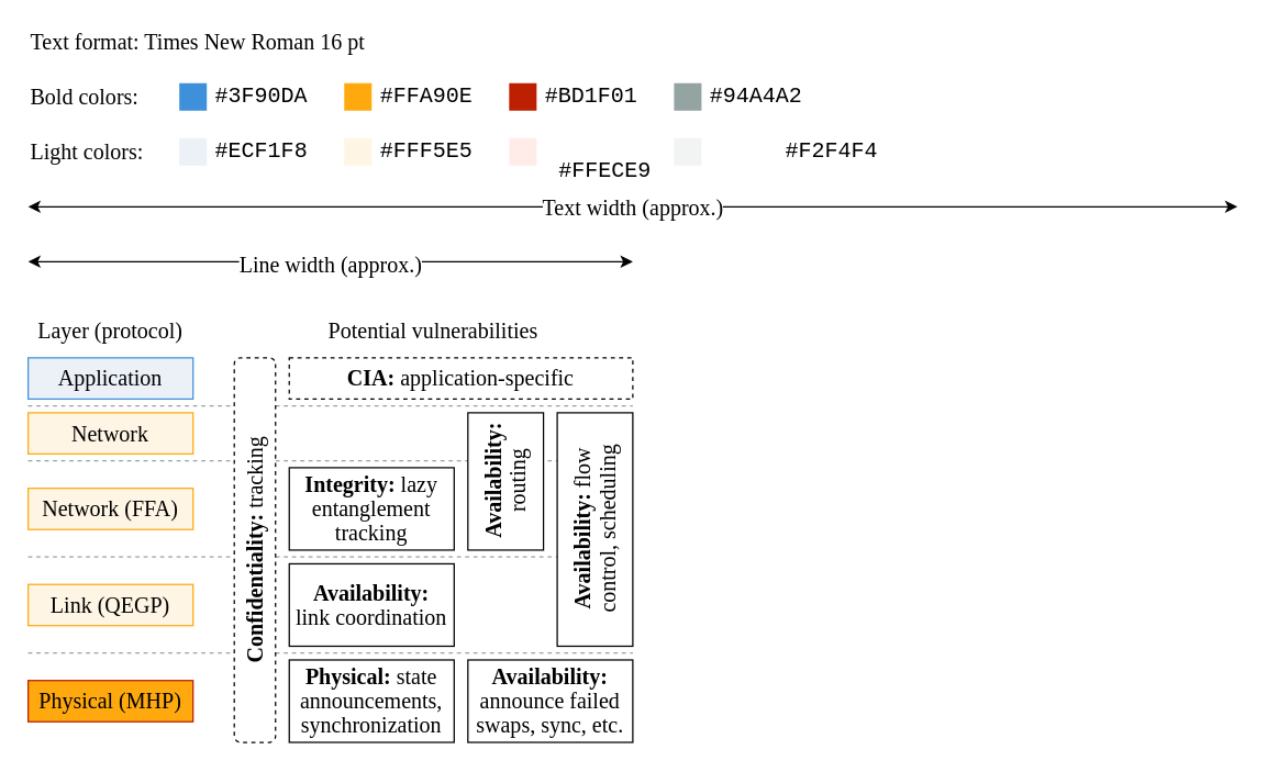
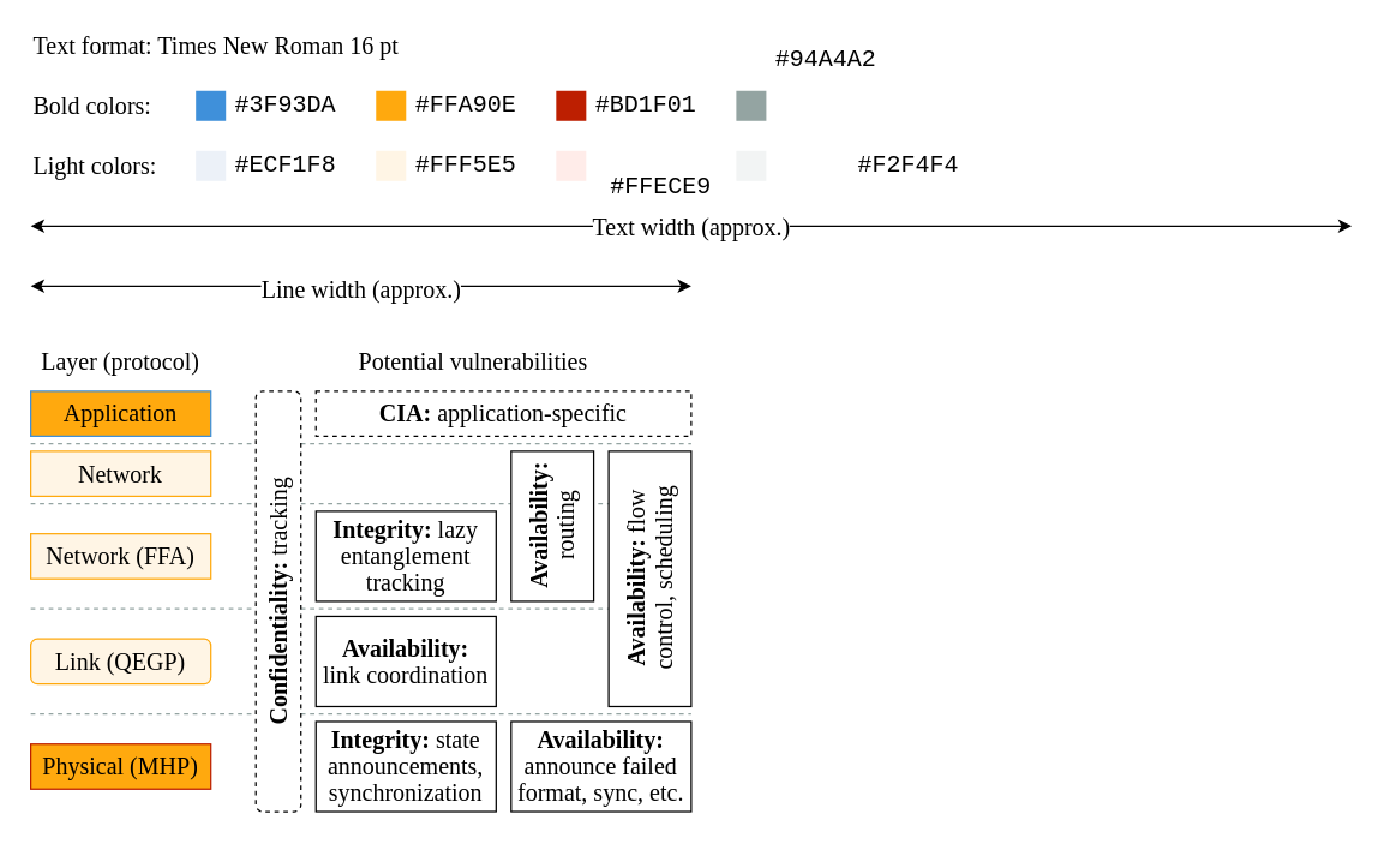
- <mxCell id="19" value="&lt;span style=&quot;text-align: left; font-size: 16px;&quot;&gt;#3F90DA&lt;/span&gt;" style="text;html=1;strokeColor=none;fillColor=none;align=center;verticalAlign=middle;whiteSpace=wrap;rounded=0;fontFamily=Courier New;fontSize=16;" parent="1" vertex="1"><mxGeometry x="150" y="60" width="80" height="20" as="geometry" /></mxCell>
+ <mxCell id="19" value="&lt;span style=&quot;text-align: left; font-size: 16px;&quot;&gt;#3F93DA&lt;/span&gt;" style="text;html=1;strokeColor=none;fillColor=none;align=center;verticalAlign=middle;whiteSpace=wrap;rounded=0;fontFamily=Courier New;fontSize=16;" parent="1" vertex="1"><mxGeometry x="150" y="60" width="80" height="20" as="geometry" /></mxCell>
- <mxCell id="16" value="&lt;span style=&quot;text-align: left; font-size: 16px;&quot;&gt;#94A4A2&lt;/span&gt;" style="text;html=1;strokeColor=none;fillColor=none;align=center;verticalAlign=middle;whiteSpace=wrap;rounded=0;fontFamily=Courier New;fontSize=16;" parent="1" vertex="1"><mxGeometry x="510" y="60" width="80" height="20" as="geometry" /></mxCell>
+ <mxCell id="16" value="&lt;span style=&quot;text-align: left; font-size: 16px;&quot;&gt;#94A4A2&lt;/span&gt;" style="text;html=1;strokeColor=none;fillColor=none;align=center;verticalAlign=middle;whiteSpace=wrap;rounded=0;fontFamily=Courier New;fontSize=16;" parent="1" vertex="1"><mxGeometry x="510" y="30" width="80" height="20" as="geometry" /></mxCell>
- <mxCell id="29" value="Application" style="rounded=0;whiteSpace=wrap;html=1;fontFamily=Times New Roman;fontSize=16;align=center;strokeColor=#3F90DA;fillColor=#ECF1F8;" parent="1" vertex="1"><mxGeometry x="20" y="260" width="120" height="30" as="geometry" /></mxCell>
+ <mxCell id="29" value="Application" style="rounded=0;whiteSpace=wrap;html=1;fontFamily=Times New Roman;fontSize=16;align=center;strokeColor=#3F90DA;fillColor=#ffa90e;" parent="1" vertex="1"><mxGeometry x="20" y="260" width="120" height="30" as="geometry" /></mxCell>
- <mxCell id="33" value="Link (QEGP)" style="rounded=0;whiteSpace=wrap;html=1;fontFamily=Times New Roman;fontSize=16;align=center;strokeColor=#FFA90E;fillColor=#FFF5E5;" parent="1" vertex="1"><mxGeometry x="20" y="425" width="120" height="30" as="geometry" /></mxCell>
+ <mxCell id="33" value="Link (QEGP)" style="whiteSpace=wrap;html=1;fontFamily=Times New Roman;fontSize=16;align=center;strokeColor=#FFA90E;fillColor=#FFF5E5;rounded=1;" parent="1" vertex="1"><mxGeometry x="20" y="425" width="120" height="30" as="geometry" /></mxCell>
- <mxCell id="41" value="&lt;p style=&quot;line-height: 1.1;&quot;&gt;&lt;b&gt;Physical:&lt;/b&gt;&amp;nbsp;state announcements, synchronization&lt;/p&gt;" style="rounded=0;whiteSpace=wrap;html=1;fontFamily=Times New Roman;fontSize=16;align=center;" parent="1" vertex="1"><mxGeometry x="210" y="480" width="120" height="60" as="geometry" /></mxCell>
+ <mxCell id="41" value="&lt;p style=&quot;line-height: 1.1;&quot;&gt;&lt;b&gt;Integrity:&lt;/b&gt;&amp;nbsp;state announcements, synchronization&lt;/p&gt;" style="rounded=0;whiteSpace=wrap;html=1;fontFamily=Times New Roman;fontSize=16;align=center;" parent="1" vertex="1"><mxGeometry x="210" y="480" width="120" height="60" as="geometry" /></mxCell>
- <mxCell id="35" value="&lt;div style=&quot;line-height: 1.1;&quot;&gt;&lt;b&gt;Availability:&lt;/b&gt; announce failed swaps,&amp;nbsp;&lt;span style=&quot;background-color: initial;&quot;&gt;sync, etc.&lt;/span&gt;&lt;/div&gt;" style="rounded=0;whiteSpace=wrap;html=1;fontFamily=Times New Roman;fontSize=16;align=center;" parent="1" vertex="1"><mxGeometry x="340" y="480" width="120" height="60" as="geometry" /></mxCell>
+ <mxCell id="35" value="&lt;div style=&quot;line-height: 1.1;&quot;&gt;&lt;b&gt;Availability:&lt;/b&gt; announce failed format,&amp;nbsp;&lt;span style=&quot;background-color: initial;&quot;&gt;sync, etc.&lt;/span&gt;&lt;/div&gt;" style="rounded=0;whiteSpace=wrap;html=1;fontFamily=Times New Roman;fontSize=16;align=center;" parent="1" vertex="1"><mxGeometry x="340" y="480" width="120" height="60" as="geometry" /></mxCell>
